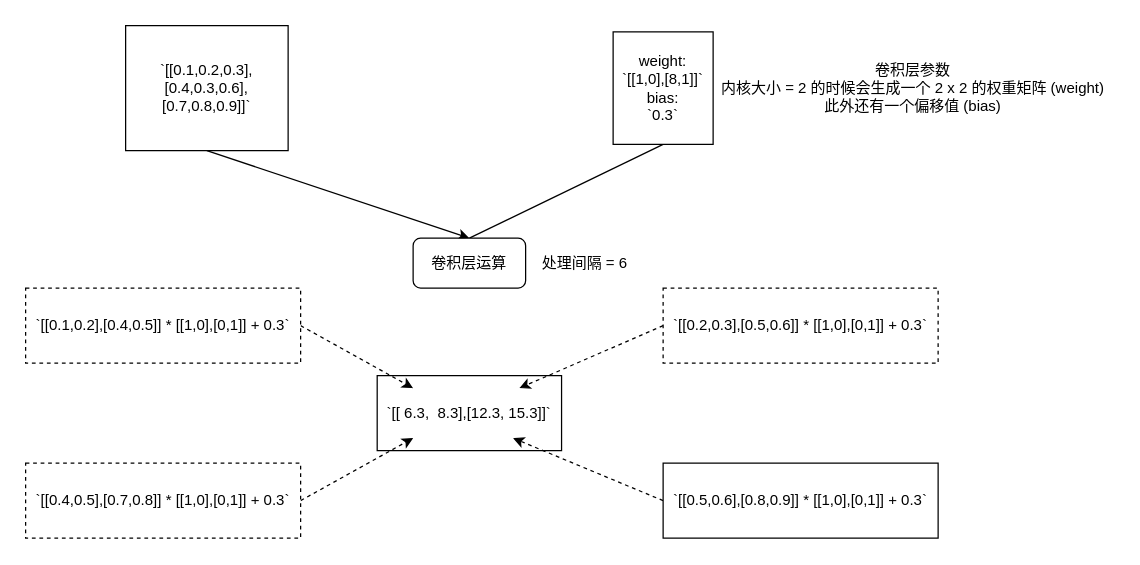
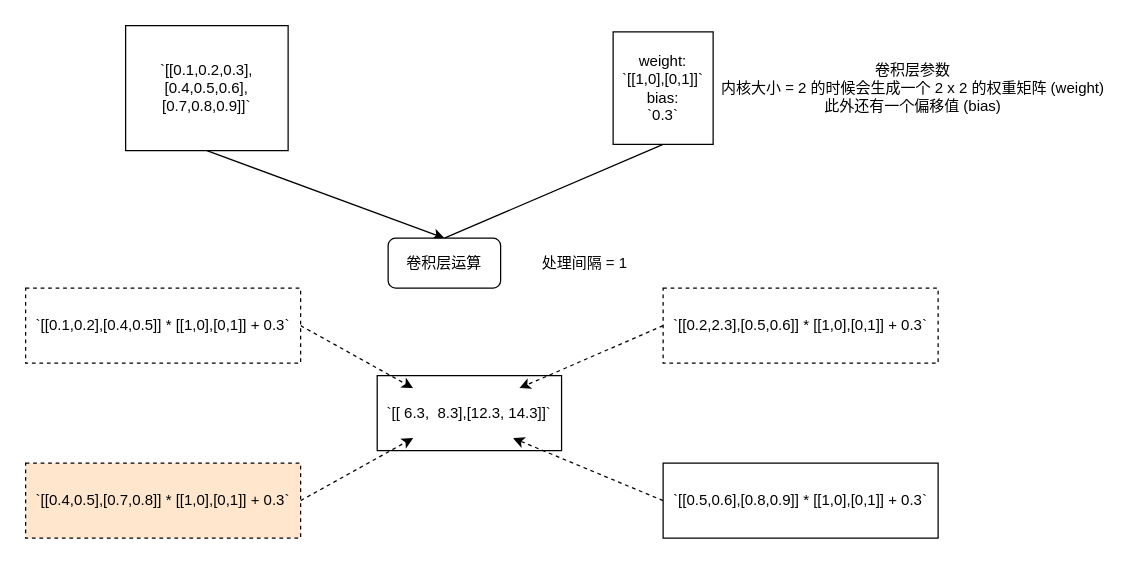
- <mxCell id="4" value="`[[0.1,0.2,0.3],[0.4,0.3,0.6],[0.7,0.8,0.9]]`" style="rounded=0;whiteSpace=wrap;html=1;" parent="1" vertex="1"><mxGeometry x="100" y="20" width="130" height="100" as="geometry" /></mxCell>
+ <mxCell id="4" value="`[[0.1,0.2,0.3],[0.4,0.5,0.6],[0.7,0.8,0.9]]`" style="rounded=0;whiteSpace=wrap;html=1;" parent="1" vertex="1"><mxGeometry x="100" y="20" width="130" height="100" as="geometry" /></mxCell>
- <mxCell id="6" value="weight:&lt;br&gt;`[[1,0],[8,1]]`&lt;br&gt;bias:&lt;br&gt;`0.3`" style="rounded=0;whiteSpace=wrap;html=1;" parent="1" vertex="1"><mxGeometry x="490" y="25" width="80" height="90" as="geometry" /></mxCell>
+ <mxCell id="6" value="weight:&lt;br&gt;`[[1,0],[0,1]]`&lt;br&gt;bias:&lt;br&gt;`0.3`" style="rounded=0;whiteSpace=wrap;html=1;" parent="1" vertex="1"><mxGeometry x="490" y="25" width="80" height="90" as="geometry" /></mxCell>
- <mxCell id="8" value="卷积层运算" style="rounded=1;whiteSpace=wrap;html=1;" parent="1" vertex="1"><mxGeometry x="330" y="190" width="90" height="40" as="geometry" /></mxCell>
+ <mxCell id="8" value="卷积层运算" style="rounded=1;whiteSpace=wrap;html=1;" parent="1" vertex="1"><mxGeometry x="310" y="190" width="90" height="40" as="geometry" /></mxCell>
- <mxCell id="9" value="处理间隔 = 6" style="text;html=1;strokeColor=none;fillColor=none;align=center;verticalAlign=middle;whiteSpace=wrap;rounded=0;" parent="1" vertex="1"><mxGeometry x="425" y="200" width="85" height="20" as="geometry" /></mxCell>
+ <mxCell id="9" value="处理间隔 = 1" style="text;html=1;strokeColor=none;fillColor=none;align=center;verticalAlign=middle;whiteSpace=wrap;rounded=0;" parent="1" vertex="1"><mxGeometry x="425" y="200" width="85" height="20" as="geometry" /></mxCell>
- <mxCell id="17" value="&lt;span style=&quot;white-space: normal&quot;&gt;`[[0.2,0.3],[0.5,0.6]] * [[1,0],[0,1]] + 0.3`&lt;/span&gt;" style="rounded=0;whiteSpace=wrap;html=1;strokeColor=#000000;dashed=1;" parent="1" vertex="1"><mxGeometry x="530" y="230" width="220" height="60" as="geometry" /></mxCell>
+ <mxCell id="17" value="&lt;span style=&quot;white-space: normal&quot;&gt;`[[0.2,2.3],[0.5,0.6]] * [[1,0],[0,1]] + 0.3`&lt;/span&gt;" style="rounded=0;whiteSpace=wrap;html=1;strokeColor=#000000;dashed=1;" parent="1" vertex="1"><mxGeometry x="530" y="230" width="220" height="60" as="geometry" /></mxCell>
- <mxCell id="2" value="`[[ 6.3,&amp;nbsp; 8.3],[12.3, 15.3]]`" style="rounded=0;whiteSpace=wrap;html=1;" parent="1" vertex="1"><mxGeometry x="301.25" y="300" width="147.5" height="60" as="geometry" /></mxCell>
+ <mxCell id="2" value="`[[ 6.3,&amp;nbsp; 8.3],[12.3, 14.3]]`" style="rounded=0;whiteSpace=wrap;html=1;" parent="1" vertex="1"><mxGeometry x="301.25" y="300" width="147.5" height="60" as="geometry" /></mxCell>
- <mxCell id="14" value="&lt;span style=&quot;white-space: normal&quot;&gt;`[[0.4,0.5],[0.7,0.8]] * [[1,0],[0,1]] + 0.3`&lt;/span&gt;" style="rounded=0;whiteSpace=wrap;html=1;strokeColor=#000000;dashed=1;" parent="1" vertex="1"><mxGeometry y="370" width="220" height="60" as="geometry" x="20" /></mxCell>
+ <mxCell id="14" value="&lt;span style=&quot;white-space: normal&quot;&gt;`[[0.4,0.5],[0.7,0.8]] * [[1,0],[0,1]] + 0.3`&lt;/span&gt;" style="rounded=0;whiteSpace=wrap;html=1;strokeColor=#000000;dashed=1;fillColor=#ffe6cc;" parent="1" vertex="1"><mxGeometry y="370" width="220" height="60" as="geometry" x="20" /></mxCell>
